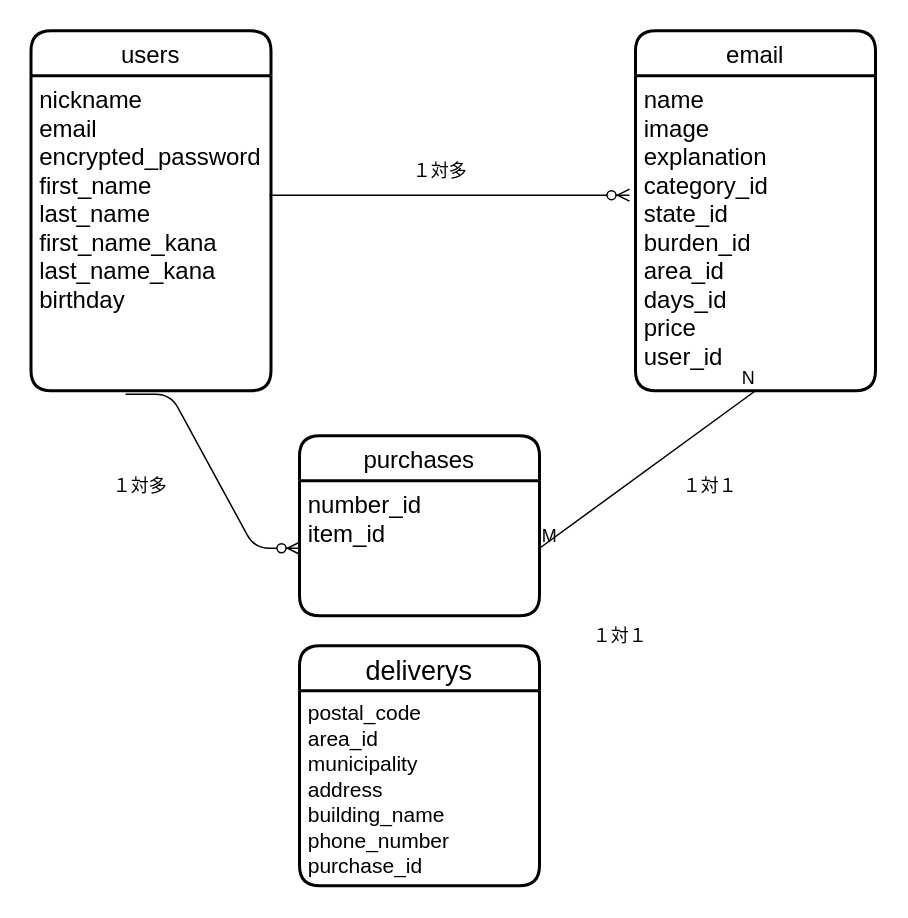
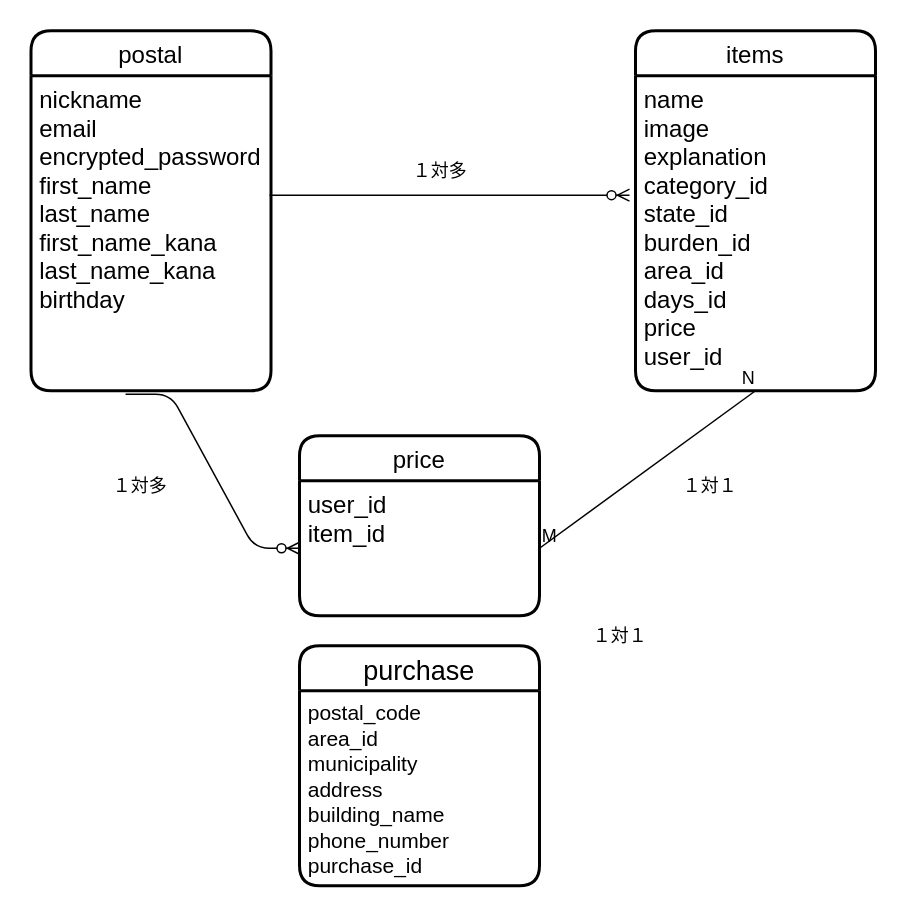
- <mxCell id="2" value="users" style="swimlane;childLayout=stackLayout;horizontal=1;startSize=30;horizontalStack=0;rounded=1;fontSize=16;fontStyle=0;strokeWidth=2;resizeParent=0;resizeLast=1;shadow=0;dashed=0;align=center;" parent="1" vertex="1"><mxGeometry x="20" y="20" width="160" height="240" as="geometry" /></mxCell>
+ <mxCell id="2" value="postal" style="swimlane;childLayout=stackLayout;horizontal=1;startSize=30;horizontalStack=0;rounded=1;fontSize=16;fontStyle=0;strokeWidth=2;resizeParent=0;resizeLast=1;shadow=0;dashed=0;align=center;" parent="1" vertex="1"><mxGeometry x="20" y="20" width="160" height="240" as="geometry" /></mxCell>
- <mxCell id="8" value="email" style="swimlane;childLayout=stackLayout;horizontal=1;startSize=30;horizontalStack=0;rounded=1;fontSize=16;fontStyle=0;strokeWidth=2;resizeParent=0;resizeLast=1;shadow=0;dashed=0;align=center;" parent="1" vertex="1"><mxGeometry x="423" y="20" width="160" height="240" as="geometry" /></mxCell>
+ <mxCell id="8" value="items" style="swimlane;childLayout=stackLayout;horizontal=1;startSize=30;horizontalStack=0;rounded=1;fontSize=16;fontStyle=0;strokeWidth=2;resizeParent=0;resizeLast=1;shadow=0;dashed=0;align=center;" parent="1" vertex="1"><mxGeometry x="423" y="20" width="160" height="240" as="geometry" /></mxCell>
- <mxCell id="6" value="purchases" style="swimlane;childLayout=stackLayout;horizontal=1;startSize=30;horizontalStack=0;rounded=1;fontSize=16;fontStyle=0;strokeWidth=2;resizeParent=0;resizeLast=1;shadow=0;dashed=0;align=center;" parent="1" vertex="1"><mxGeometry x="199" y="290" width="160" height="120" as="geometry" /></mxCell>
+ <mxCell id="6" value="price" style="swimlane;childLayout=stackLayout;horizontal=1;startSize=30;horizontalStack=0;rounded=1;fontSize=16;fontStyle=0;strokeWidth=2;resizeParent=0;resizeLast=1;shadow=0;dashed=0;align=center;" parent="1" vertex="1"><mxGeometry x="199" y="290" width="160" height="120" as="geometry" /></mxCell>
- <mxCell id="7" value="number_id&#10;item_id" style="align=left;strokeColor=none;fillColor=none;spacingLeft=4;fontSize=16;verticalAlign=top;resizable=0;rotatable=0;part=1;" parent="6" vertex="1"><mxGeometry y="30" width="160" height="90" as="geometry" /></mxCell>
+ <mxCell id="7" value="user_id&#10;item_id" style="align=left;strokeColor=none;fillColor=none;spacingLeft=4;fontSize=16;verticalAlign=top;resizable=0;rotatable=0;part=1;" parent="6" vertex="1"><mxGeometry y="30" width="160" height="90" as="geometry" /></mxCell>
- <mxCell id="4" value="deliverys" style="swimlane;childLayout=stackLayout;horizontal=1;startSize=30;horizontalStack=0;rounded=1;fontSize=18;fontStyle=0;strokeWidth=2;resizeParent=0;resizeLast=1;shadow=0;dashed=0;align=center;" parent="1" vertex="1"><mxGeometry x="199" y="430" width="160" height="160" as="geometry" /></mxCell>
+ <mxCell id="4" value="purchase" style="swimlane;childLayout=stackLayout;horizontal=1;startSize=30;horizontalStack=0;rounded=1;fontSize=18;fontStyle=0;strokeWidth=2;resizeParent=0;resizeLast=1;shadow=0;dashed=0;align=center;" parent="1" vertex="1"><mxGeometry x="199" y="430" width="160" height="160" as="geometry" /></mxCell>
